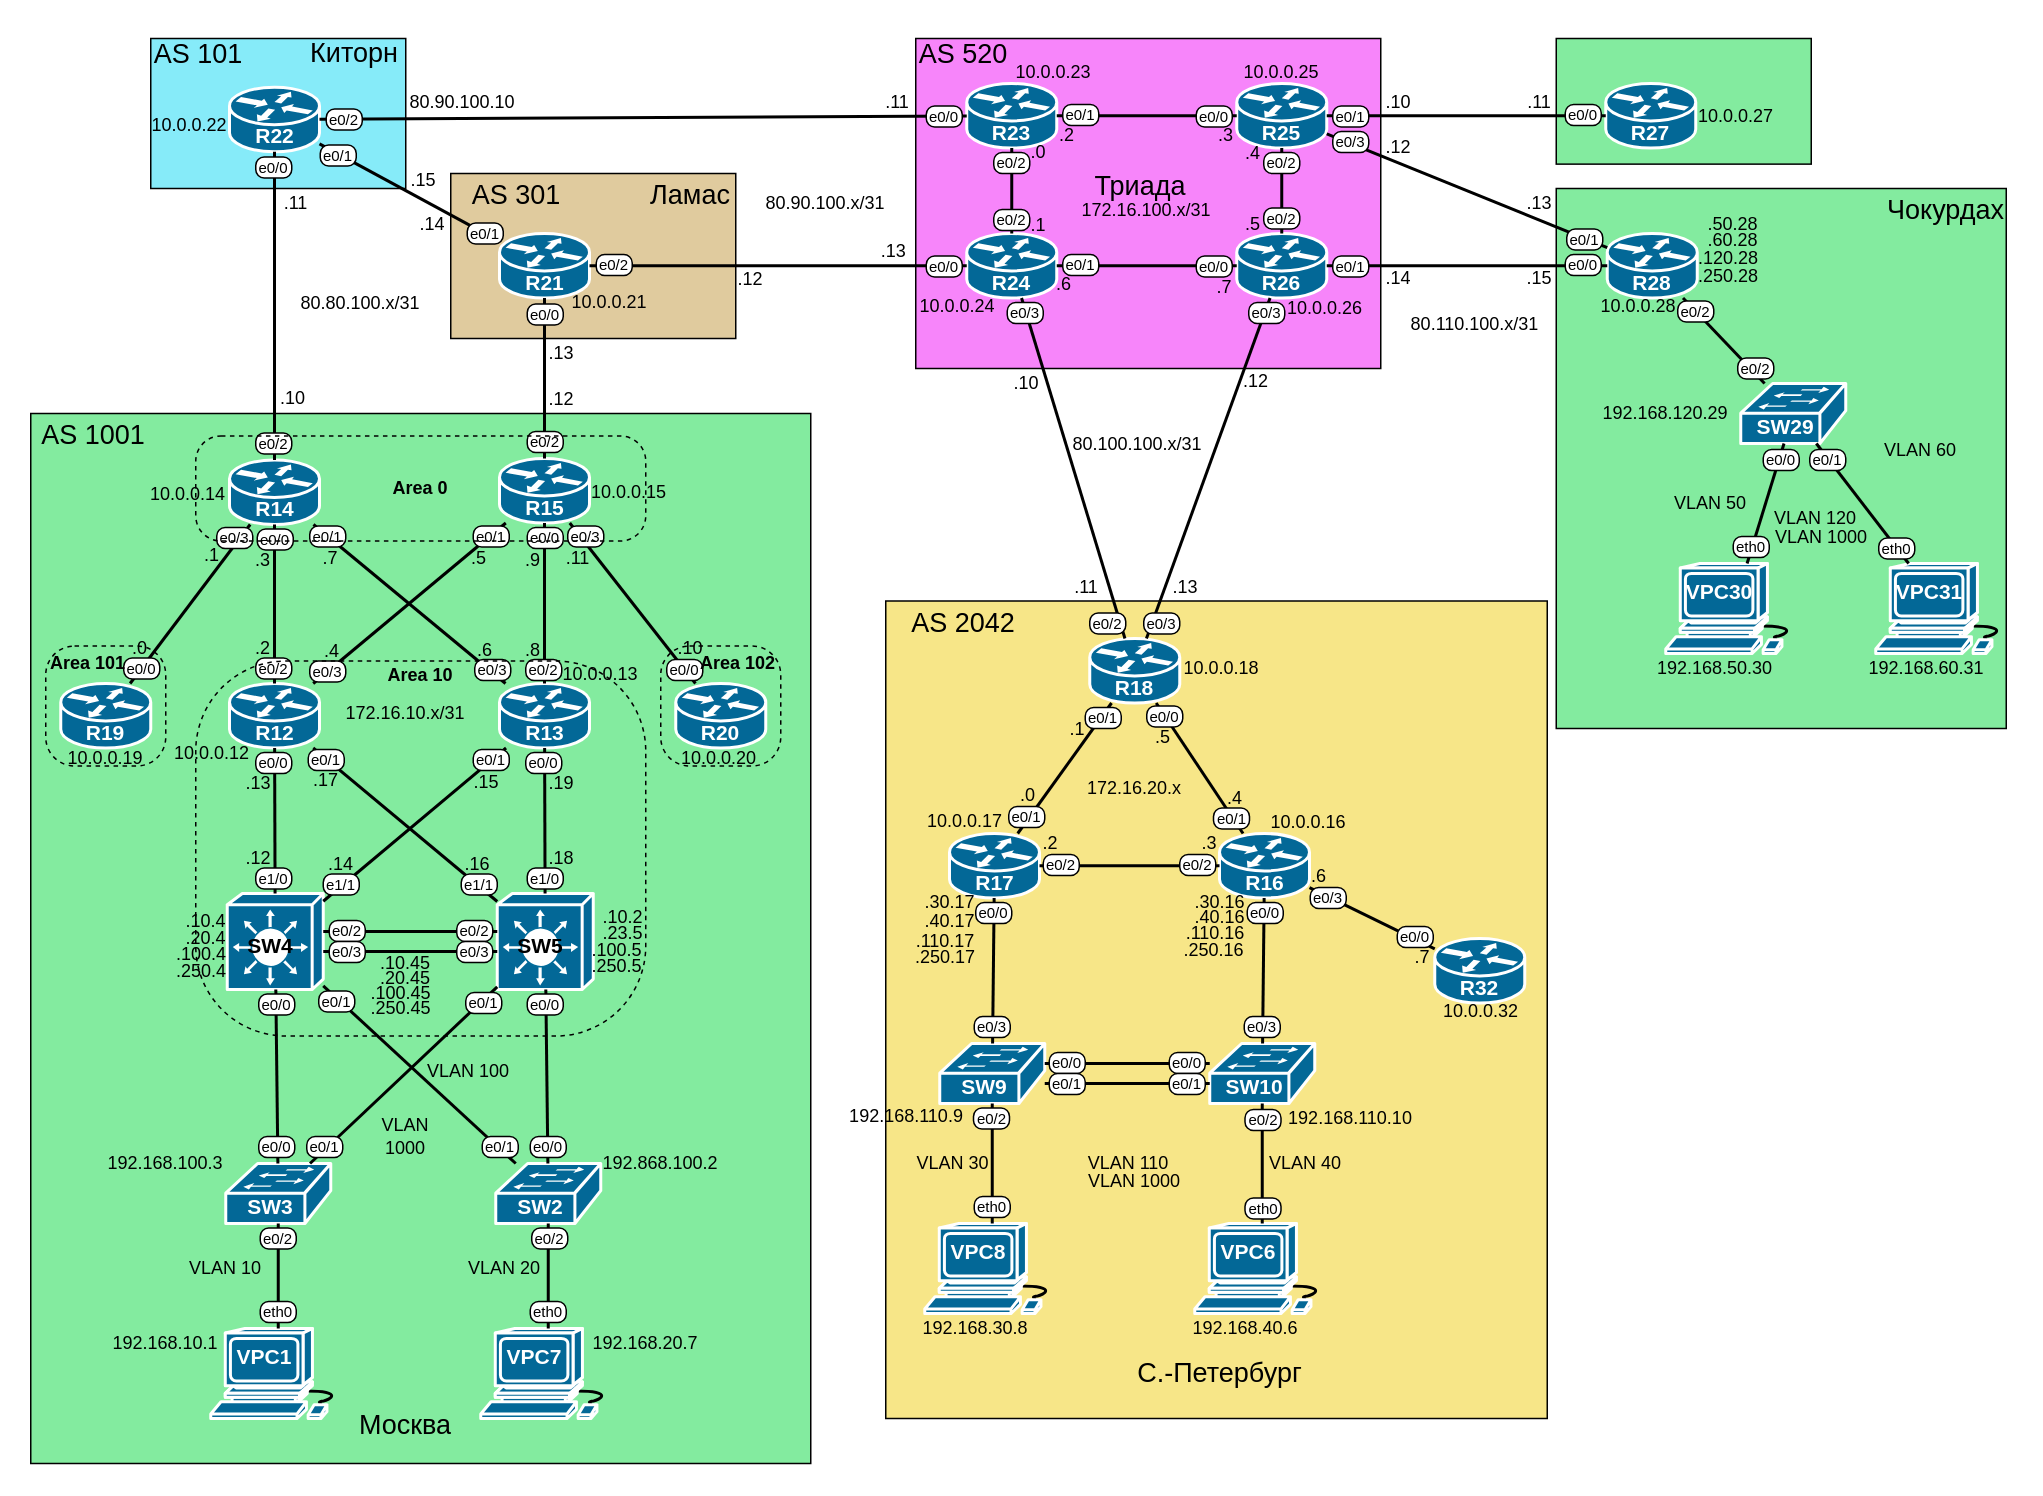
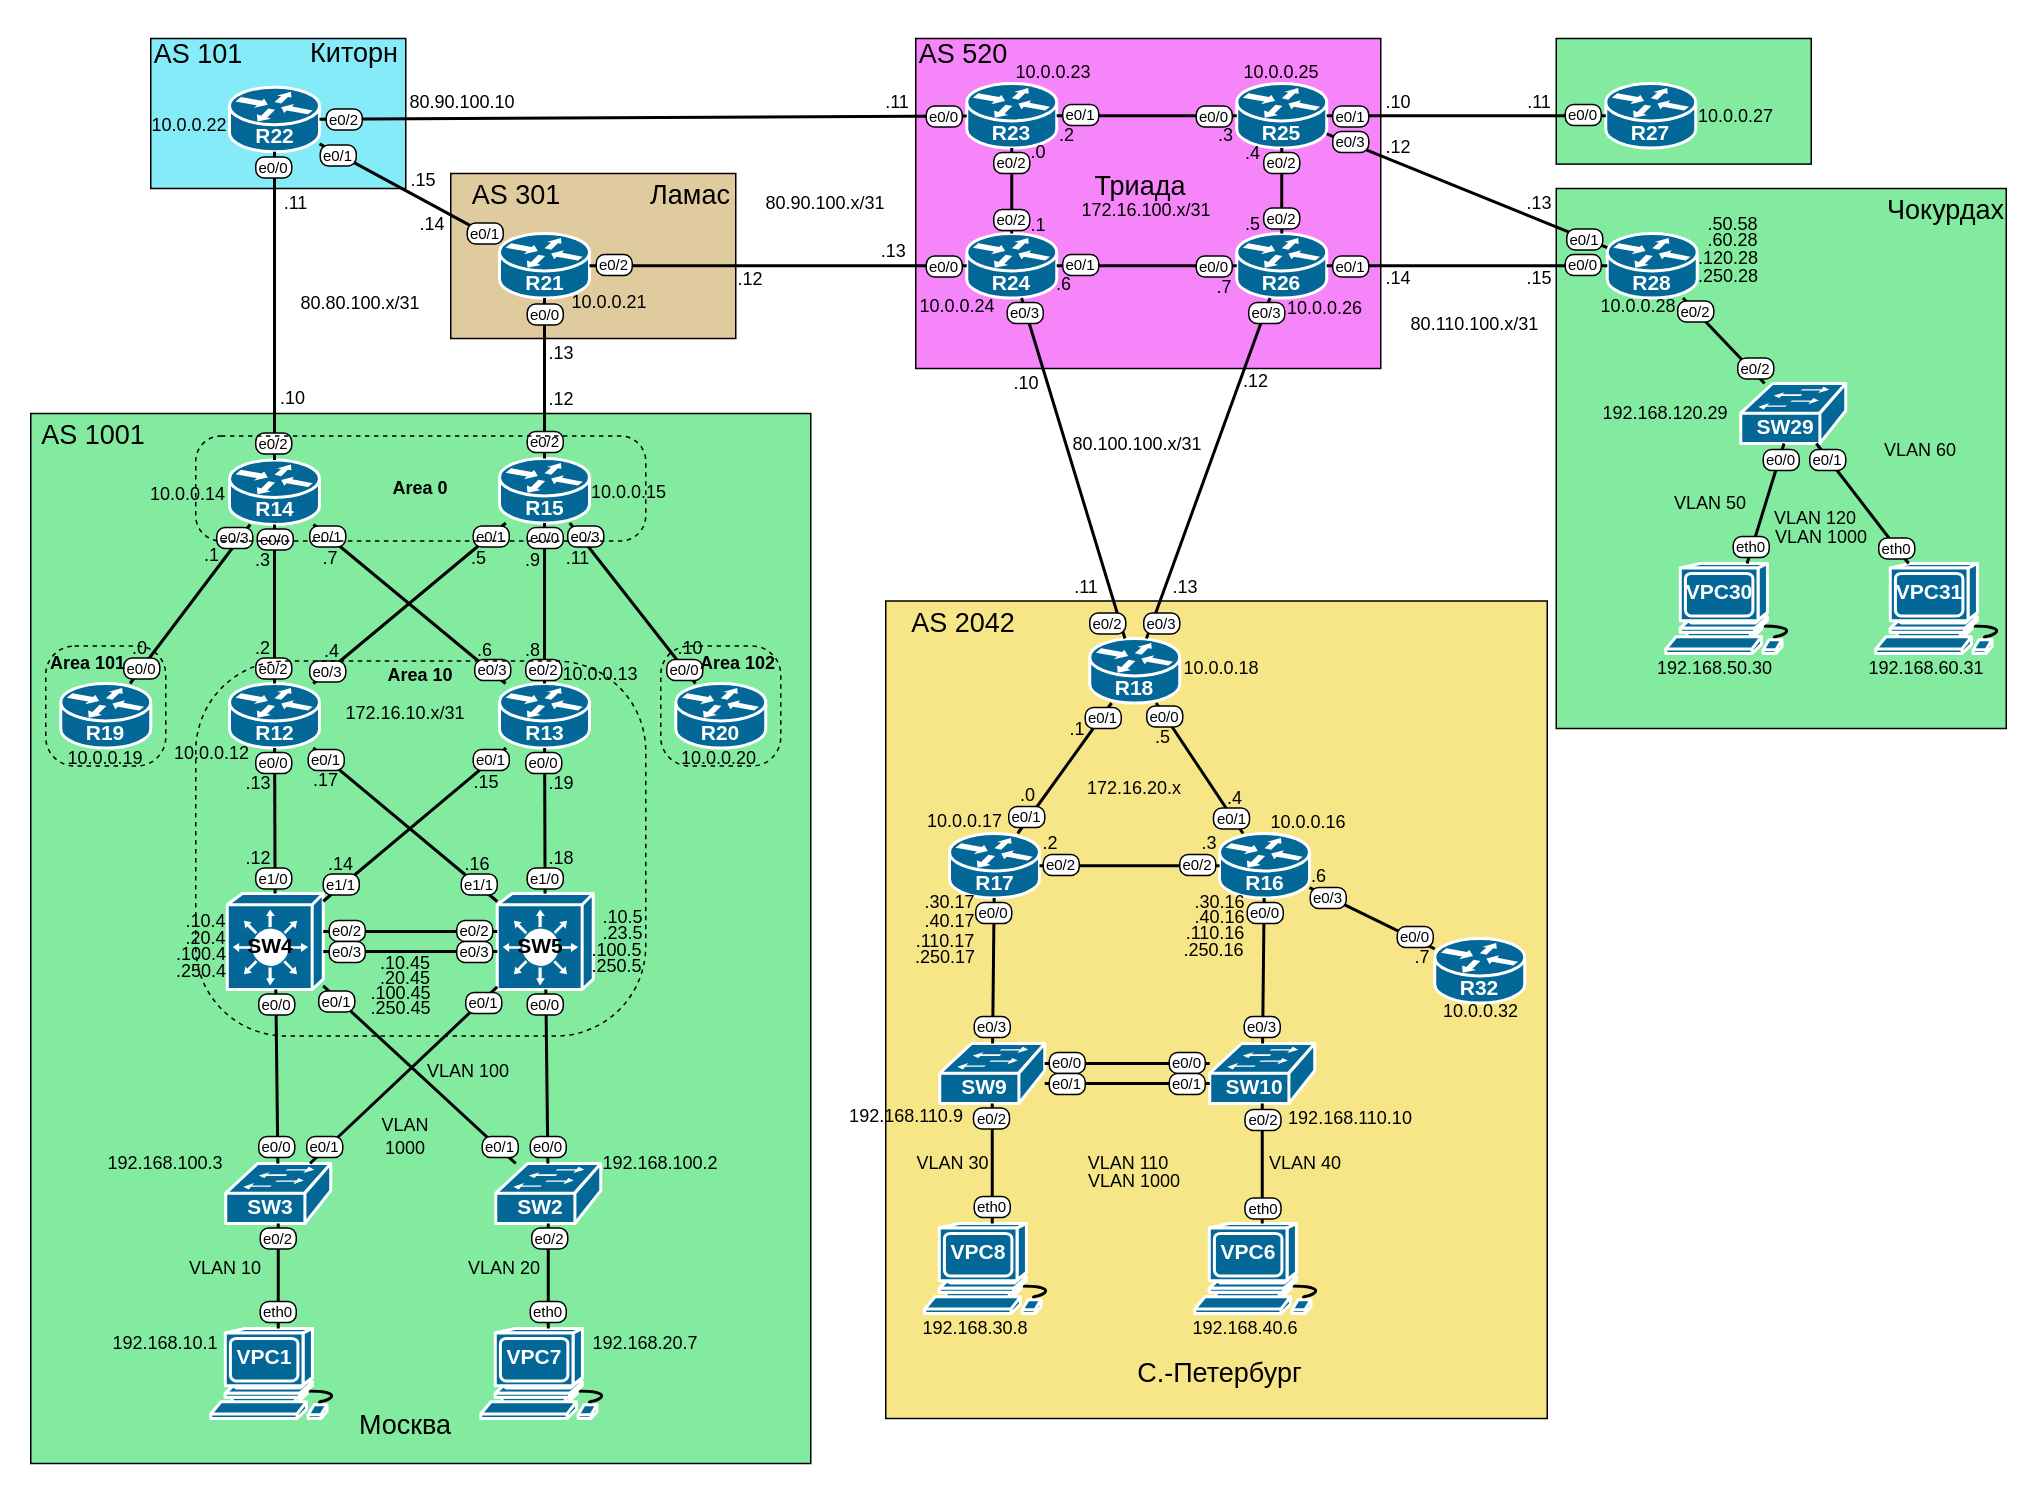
- <mxCell id="268" value=".50.28" style="text;html=1;align=center;verticalAlign=middle;whiteSpace=wrap;rounded=0;" parent="248" vertex="1"><mxGeometry x="1105" y="134" width="100" height="30" as="geometry" /></mxCell>
+ <mxCell id="268" value=".50.58" style="text;html=1;align=center;verticalAlign=middle;whiteSpace=wrap;rounded=0;" parent="248" vertex="1"><mxGeometry x="1105" y="134" width="100" height="30" as="geometry" /></mxCell>
- <mxCell id="287" value=".10.2" style="text;html=1;align=center;verticalAlign=middle;whiteSpace=wrap;rounded=0;" parent="248" vertex="1"><mxGeometry x="385" y="596" width="60" height="30" as="geometry" /></mxCell>
+ <mxCell id="287" value=".10.5" style="text;html=1;align=center;verticalAlign=middle;whiteSpace=wrap;rounded=0;" parent="248" vertex="1"><mxGeometry x="385" y="596" width="60" height="30" as="geometry" /></mxCell>
- <mxCell id="255" value="192.868.100.2" style="text;html=1;align=center;verticalAlign=middle;whiteSpace=wrap;rounded=0;" parent="248" vertex="1"><mxGeometry x="410" y="760" width="60" height="30" as="geometry" /></mxCell>
+ <mxCell id="255" value="192.168.100.2" style="text;html=1;align=center;verticalAlign=middle;whiteSpace=wrap;rounded=0;" parent="248" vertex="1"><mxGeometry x="410" y="760" width="60" height="30" as="geometry" /></mxCell>
